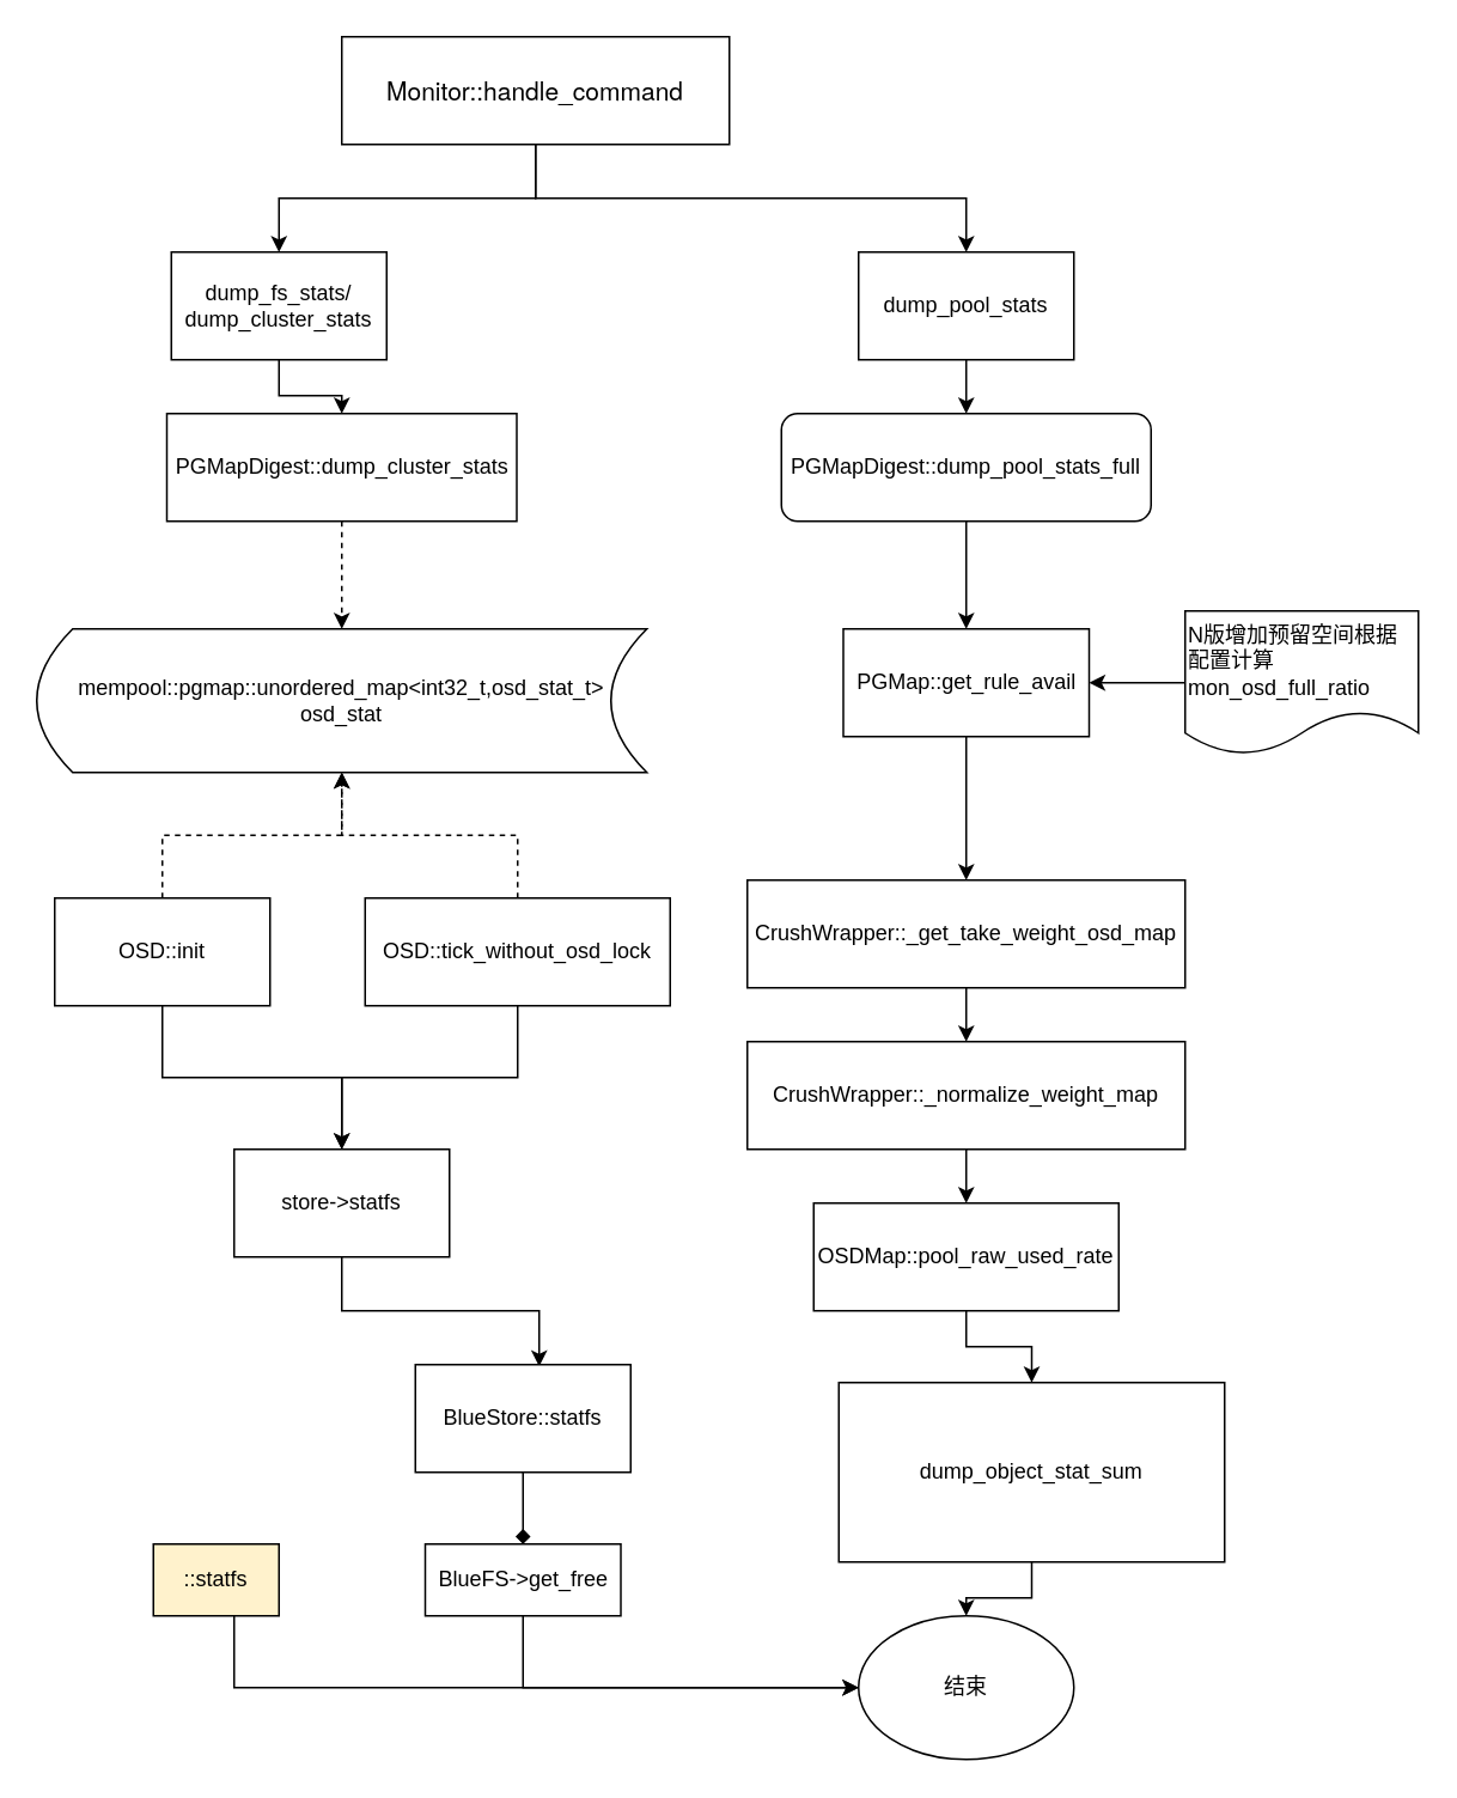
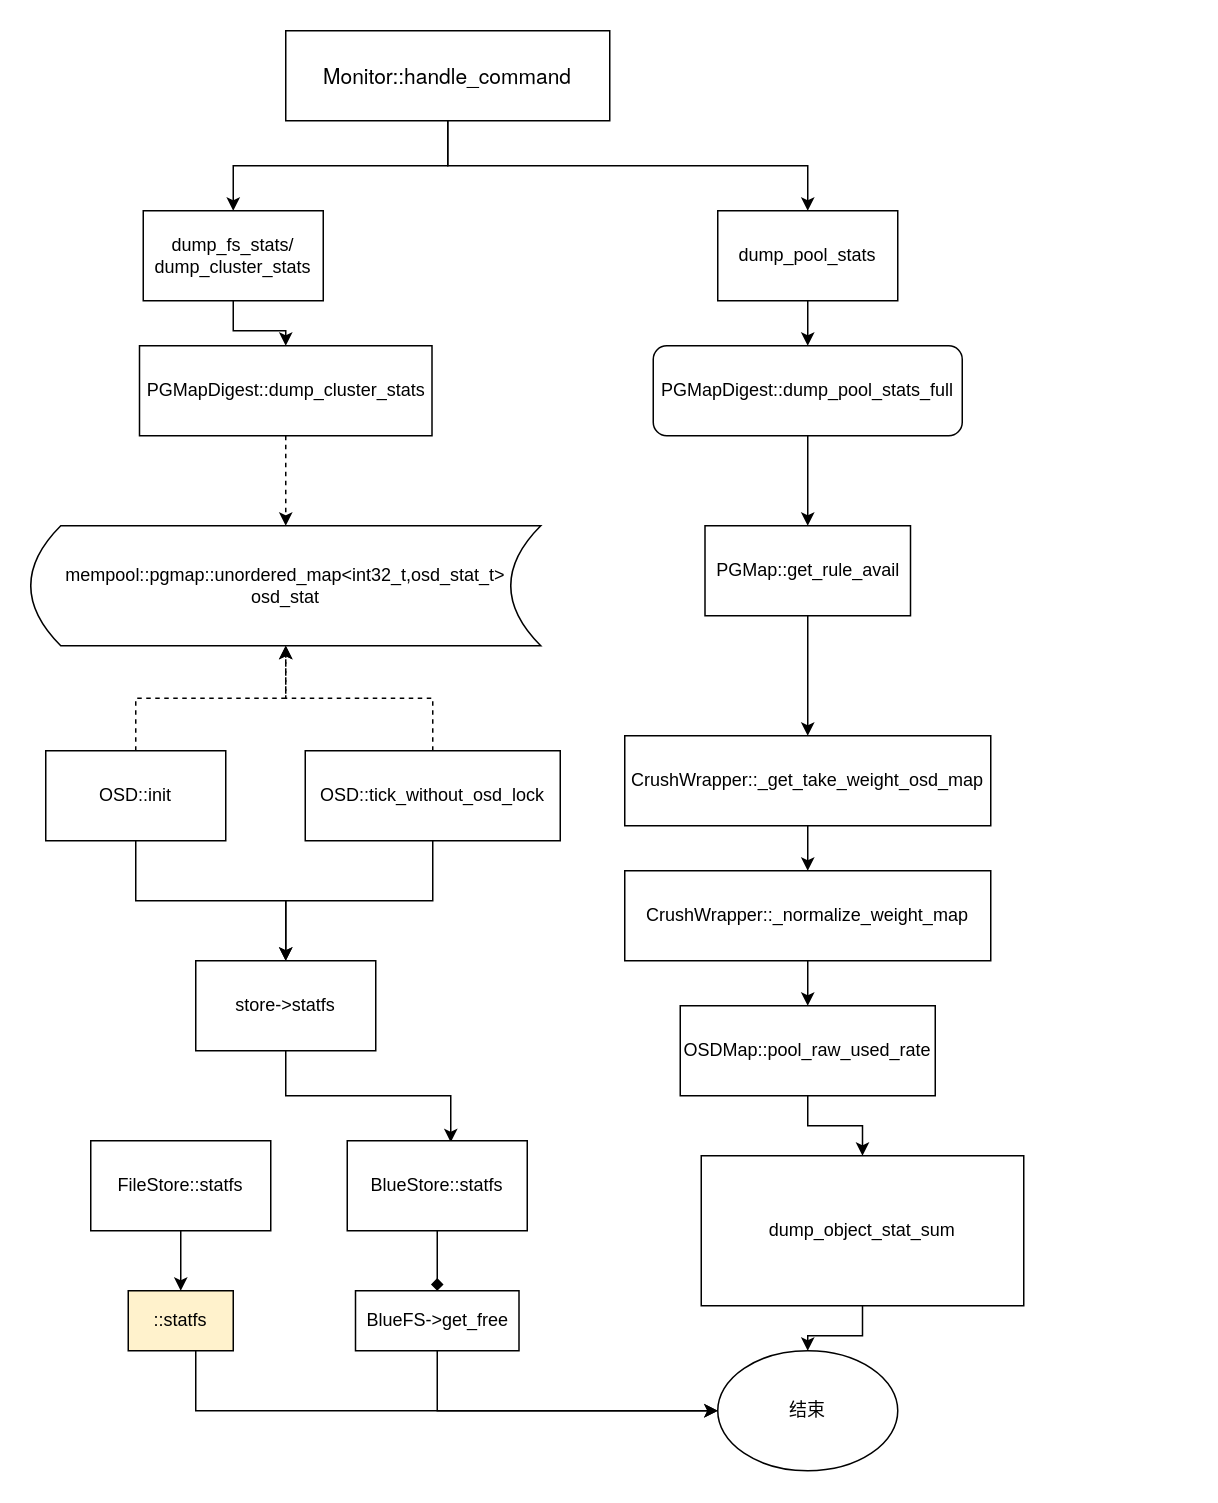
- <mxCell id="36" style="edgeStyle=orthogonalEdgeStyle;rounded=0;orthogonalLoop=1;jettySize=auto;html=1;entryX=1;entryY=0.5;entryDx=0;entryDy=0;" edge="1" parent="1" source="37" target="31"><mxGeometry relative="1" as="geometry" /></mxCell>
- <mxCell id="37" value="N版增加预留空间根据配置计算mon_osd_full_ratio" style="shape=document;whiteSpace=wrap;html=1;boundedLbl=1;align=left;" vertex="1" parent="1"><mxGeometry x="660" y="340" width="130" height="80" as="geometry" /></mxCell>
+ <mxCell id="23" value="FileStore::statfs" style="whiteSpace=wrap;html=1;" vertex="1" parent="1"><mxGeometry x="60" y="760" width="120" height="60" as="geometry" /></mxCell>
+ <mxCell id="22" value="" style="edgeStyle=orthogonalEdgeStyle;rounded=0;orthogonalLoop=1;jettySize=auto;html=1;" edge="1" parent="1" source="23" target="27"><mxGeometry relative="1" as="geometry" /></mxCell>
